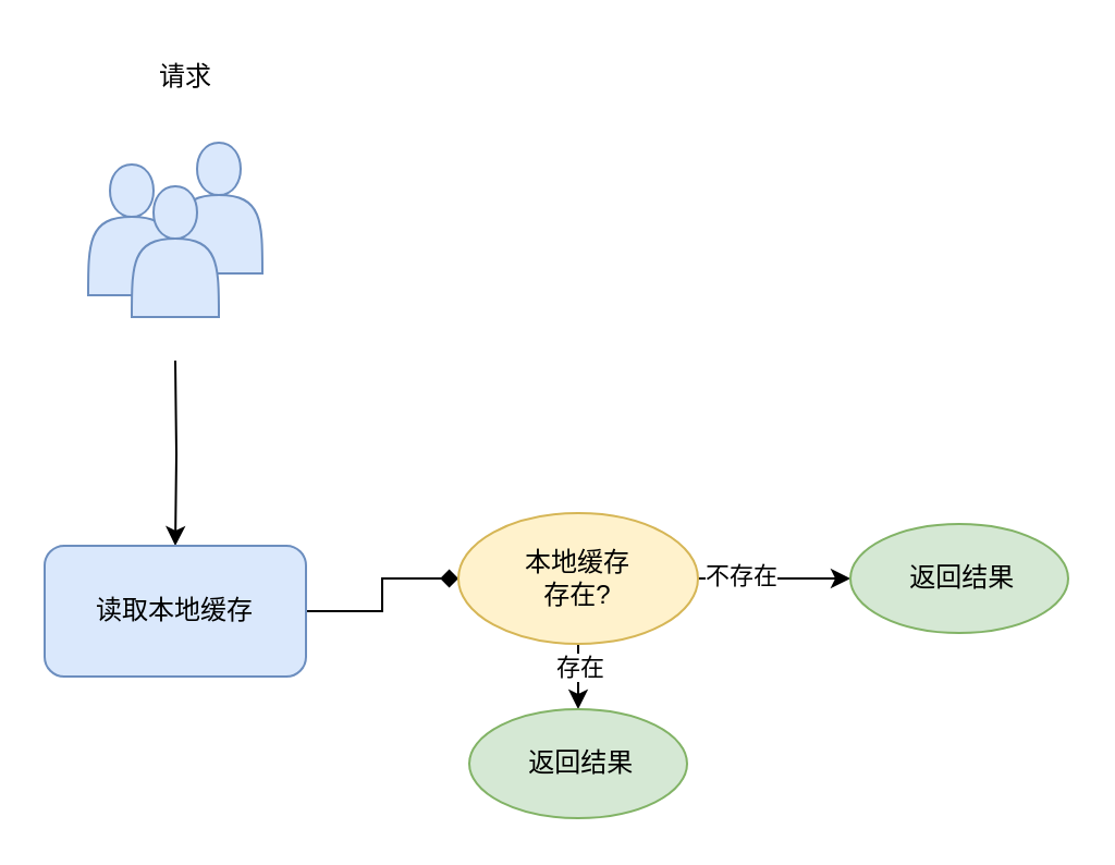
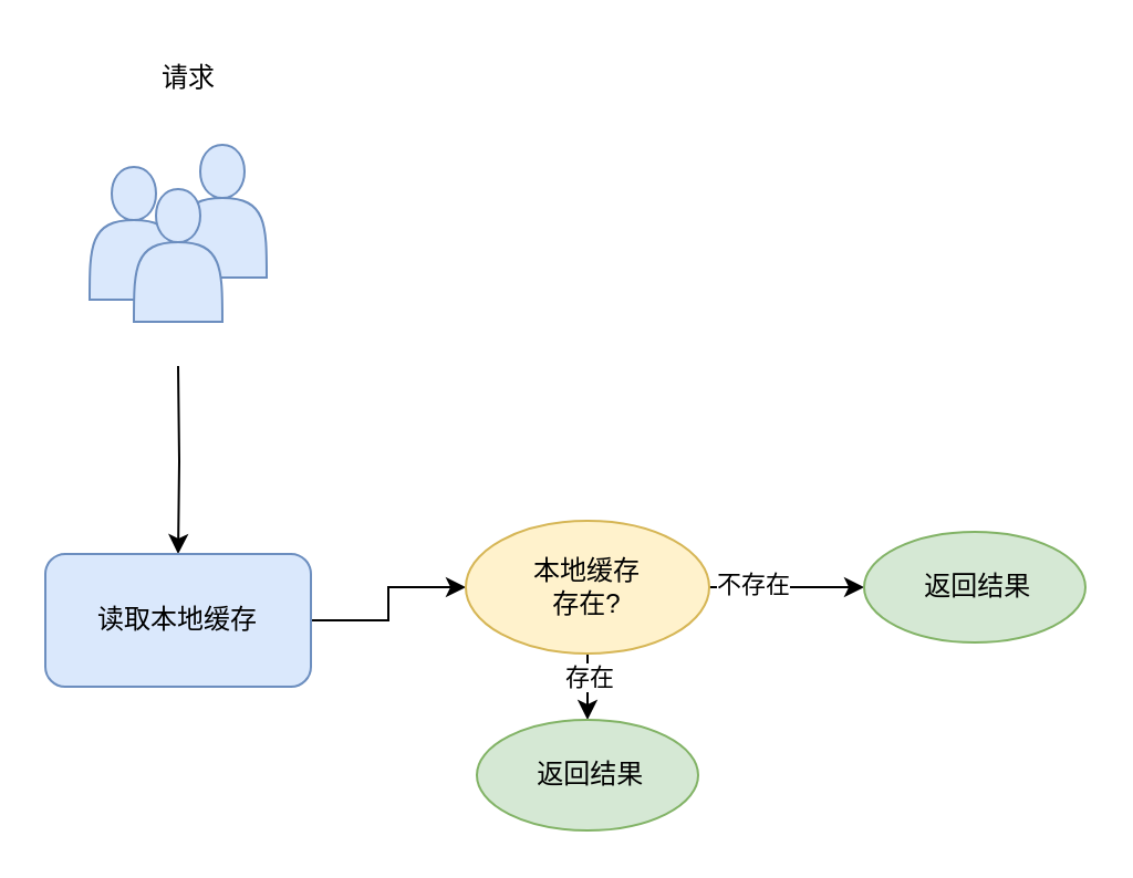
- <mxCell id="3" style="edgeStyle=orthogonalEdgeStyle;rounded=0;orthogonalLoop=1;jettySize=auto;html=1;entryX=0;entryY=0.5;entryDx=0;entryDy=0;endArrow=diamond;" parent="1" source="4" target="9" edge="1"><mxGeometry relative="1" as="geometry" /></mxCell>
+ <mxCell id="3" style="edgeStyle=orthogonalEdgeStyle;rounded=0;orthogonalLoop=1;jettySize=auto;html=1;entryX=0;entryY=0.5;entryDx=0;entryDy=0;" parent="1" source="4" target="9" edge="1"><mxGeometry relative="1" as="geometry" /></mxCell>
